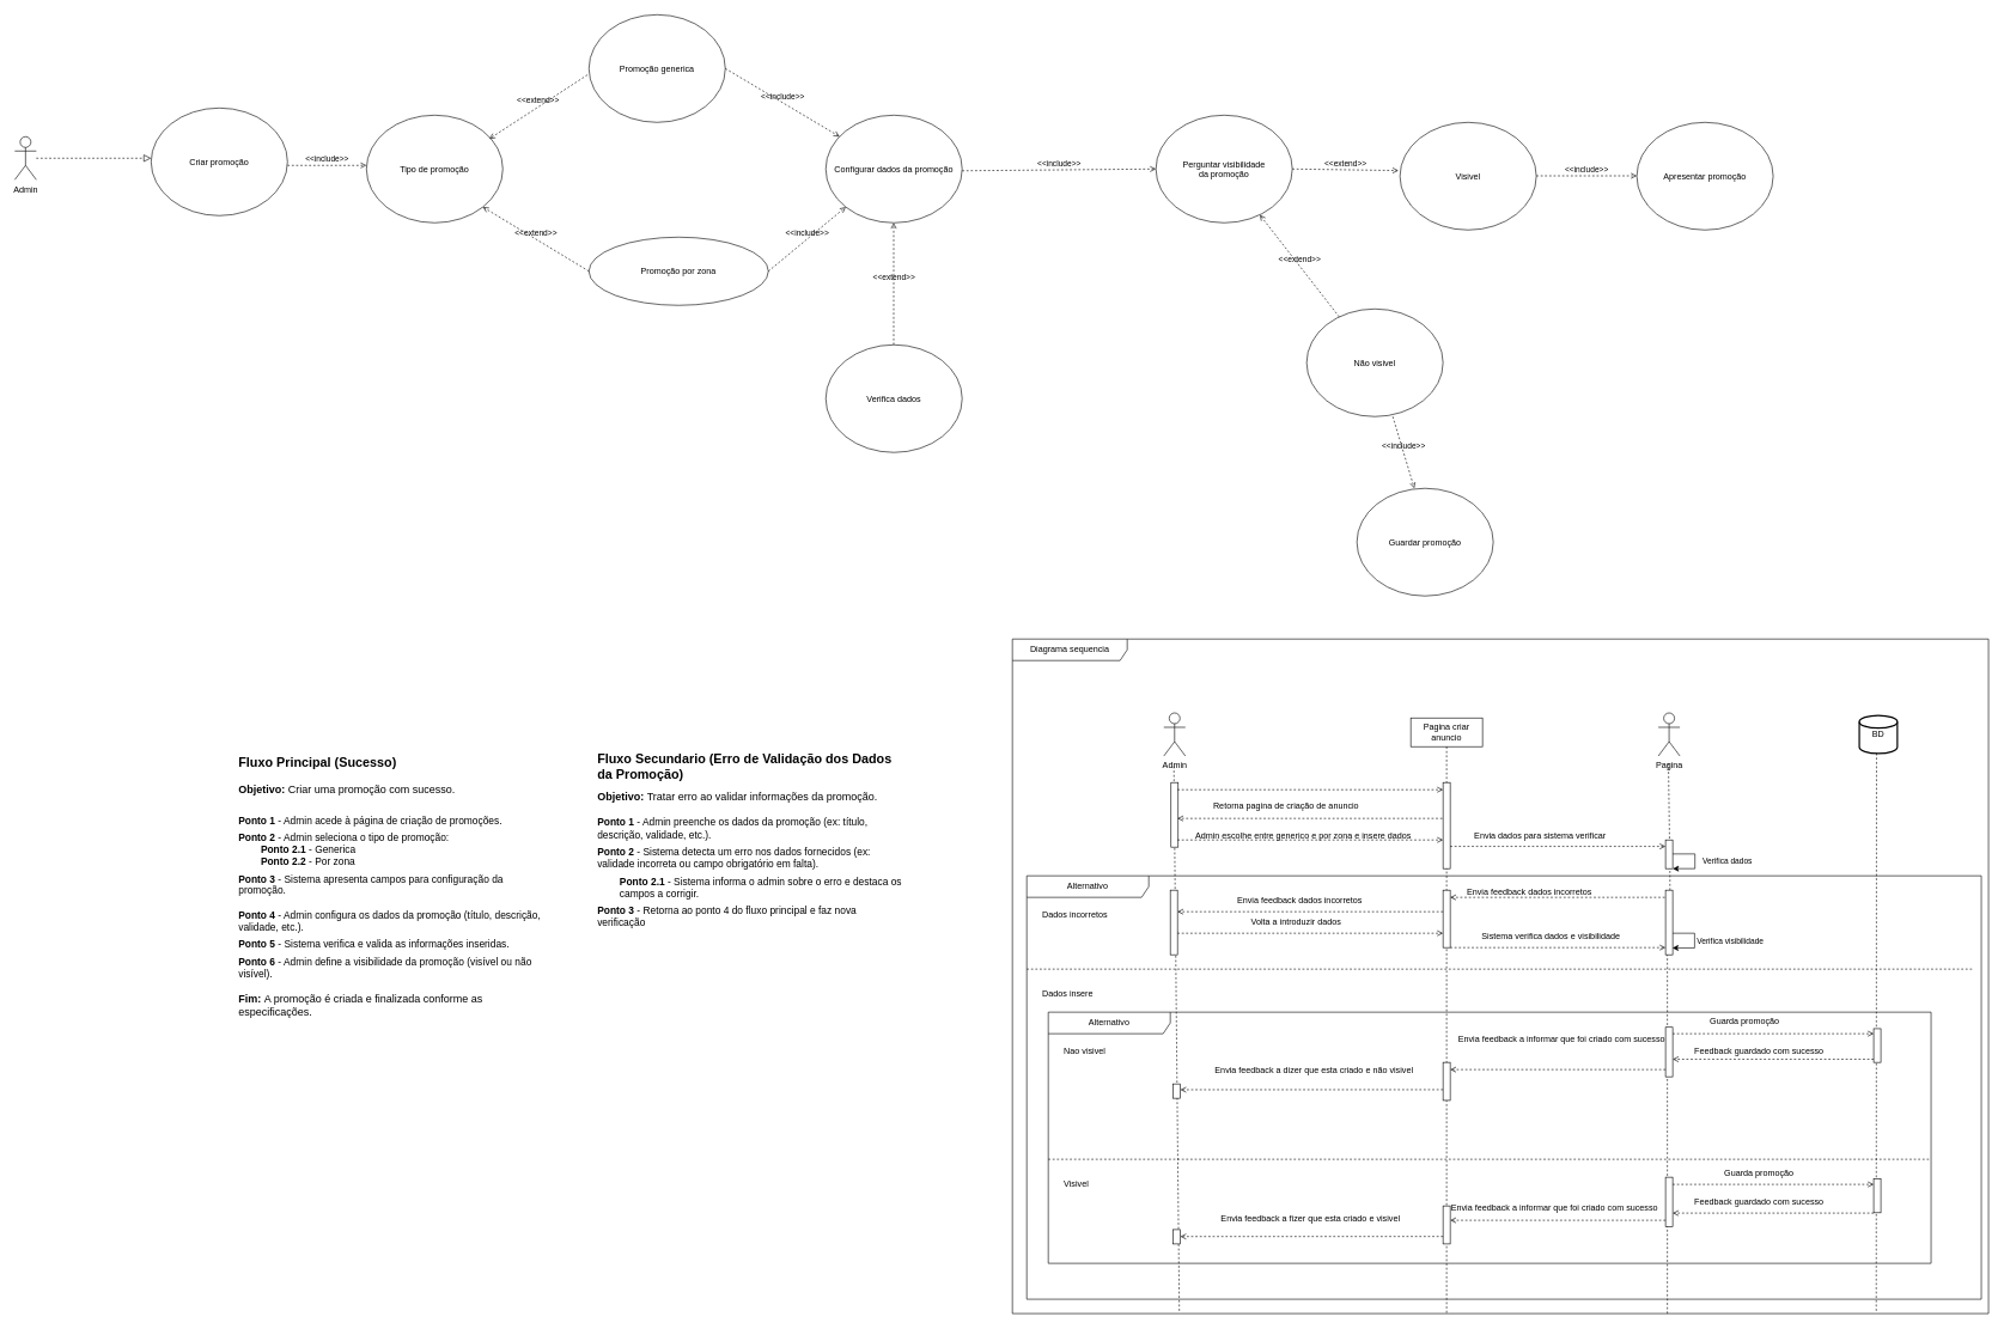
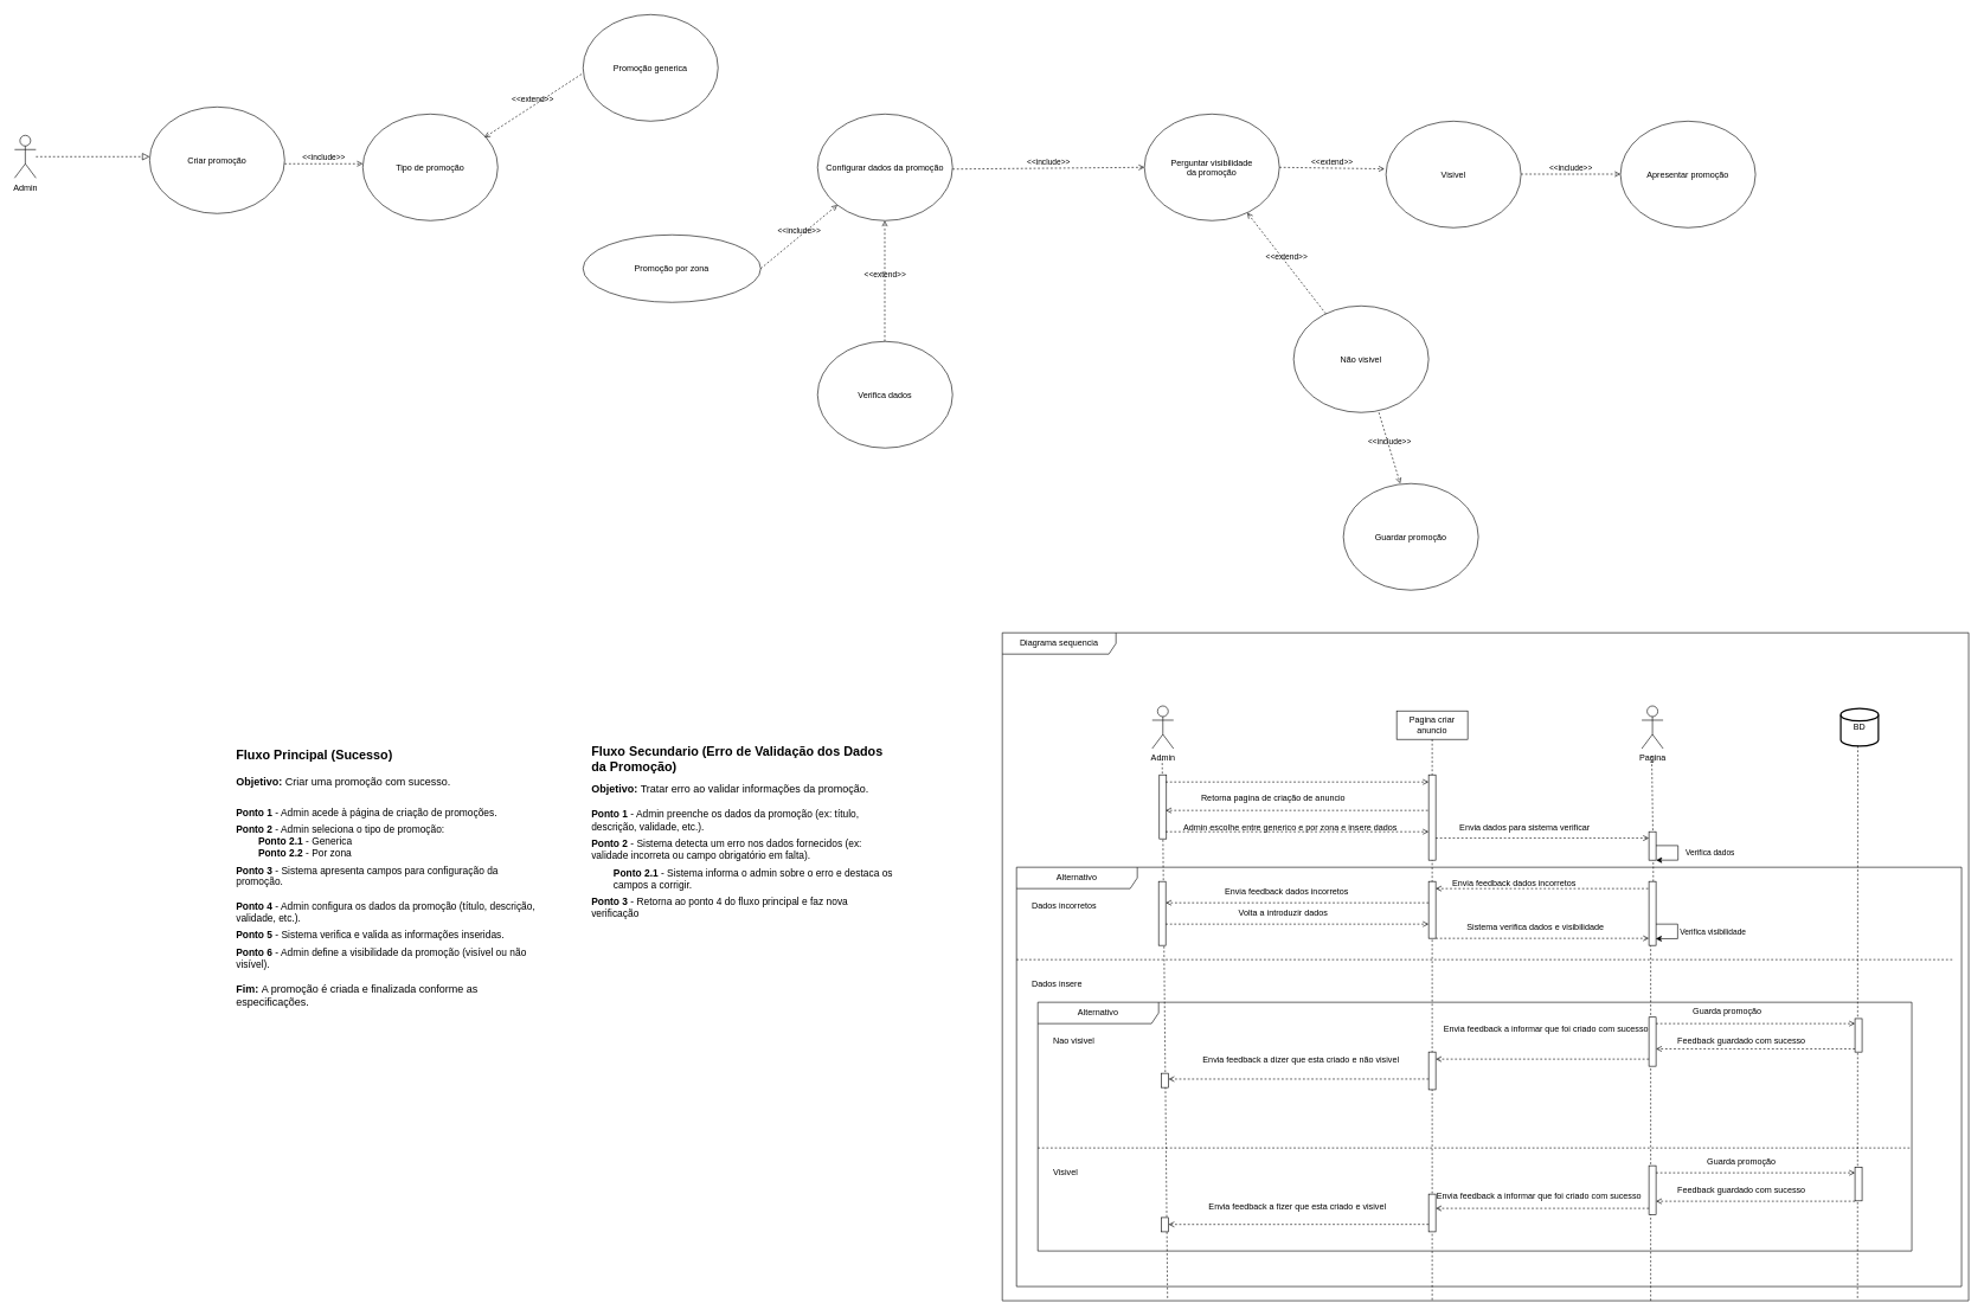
- <mxCell id="15" value="&amp;lt;&amp;lt;include&amp;gt;&amp;gt;" style="html=1;verticalAlign=bottom;labelBackgroundColor=none;endArrow=open;endFill=0;dashed=1;rounded=0;exitX=1;exitY=0.5;exitDx=0;exitDy=0;" parent="1" target="12" edge="1" source="6"><mxGeometry width="160" relative="1" as="geometry"><mxPoint x="1190" y="76.5" as="sourcePoint" /><mxPoint x="1428" y="73.5" as="targetPoint" /></mxGeometry></mxCell>
- <mxCell id="11" value="&amp;lt;&amp;lt;extend&amp;gt;&amp;gt;" style="html=1;verticalAlign=bottom;labelBackgroundColor=none;endArrow=open;endFill=0;dashed=1;rounded=0;entryX=1;entryY=1;entryDx=0;entryDy=0;exitX=0;exitY=0.5;exitDx=0;exitDy=0;" parent="1" source="10" target="7" edge="1"><mxGeometry width="160" relative="1" as="geometry"><mxPoint x="790" y="348.1" as="sourcePoint" /><mxPoint x="967.98" y="500" as="targetPoint" /></mxGeometry></mxCell>
